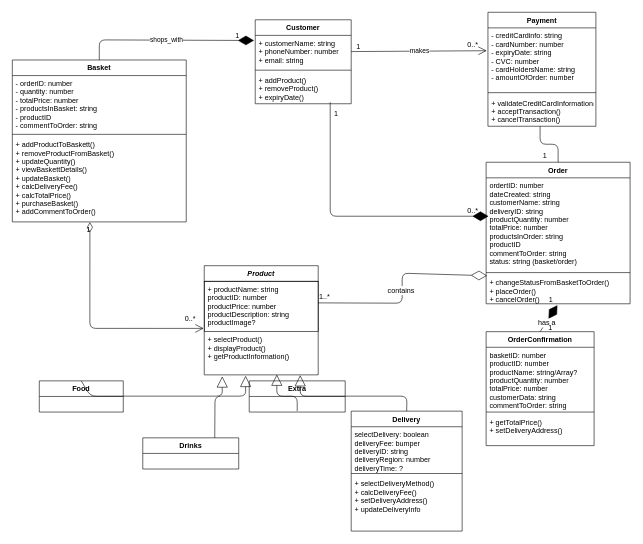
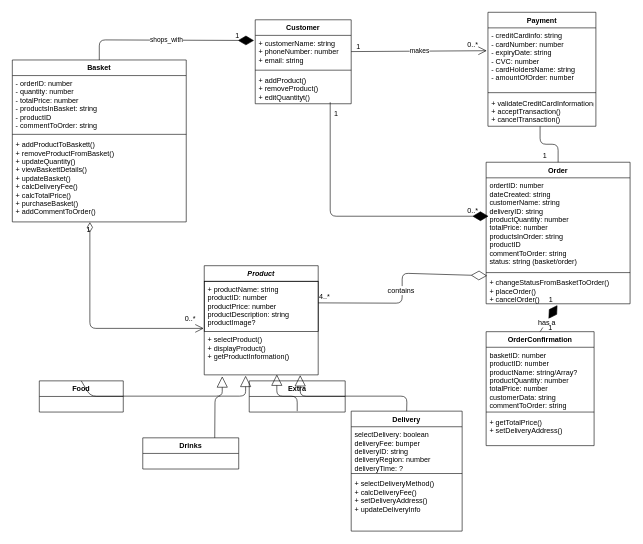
- <mxCell id="58" value="+ addProduct()&#10;+ removeProduct()&#10;+ expiryDate()" style="text;strokeColor=none;fillColor=none;align=left;verticalAlign=top;spacingLeft=4;spacingRight=4;overflow=hidden;rotatable=0;points=[[0,0.5],[1,0.5]];portConstraint=eastwest;" parent="55" vertex="1"><mxGeometry y="88" width="160" height="52" as="geometry" /></mxCell>
+ <mxCell id="58" value="+ addProduct()&#10;+ removeProduct()&#10;+ editQuantityt()" style="text;strokeColor=none;fillColor=none;align=left;verticalAlign=top;spacingLeft=4;spacingRight=4;overflow=hidden;rotatable=0;points=[[0,0.5],[1,0.5]];portConstraint=eastwest;" parent="55" vertex="1"><mxGeometry y="88" width="160" height="52" as="geometry" /></mxCell>
- <mxCell id="50" value="1..*" style="text;html=1;resizable=0;points=[];autosize=1;align=left;verticalAlign=top;spacingTop=-4;" parent="1" vertex="1"><mxGeometry x="530" y="485" width="30" height="10" as="geometry" /></mxCell>
+ <mxCell id="50" value="4..*" style="text;html=1;resizable=0;points=[];autosize=1;align=left;verticalAlign=top;spacingTop=-4;" parent="1" vertex="1"><mxGeometry x="530" y="485" width="30" height="10" as="geometry" /></mxCell>
